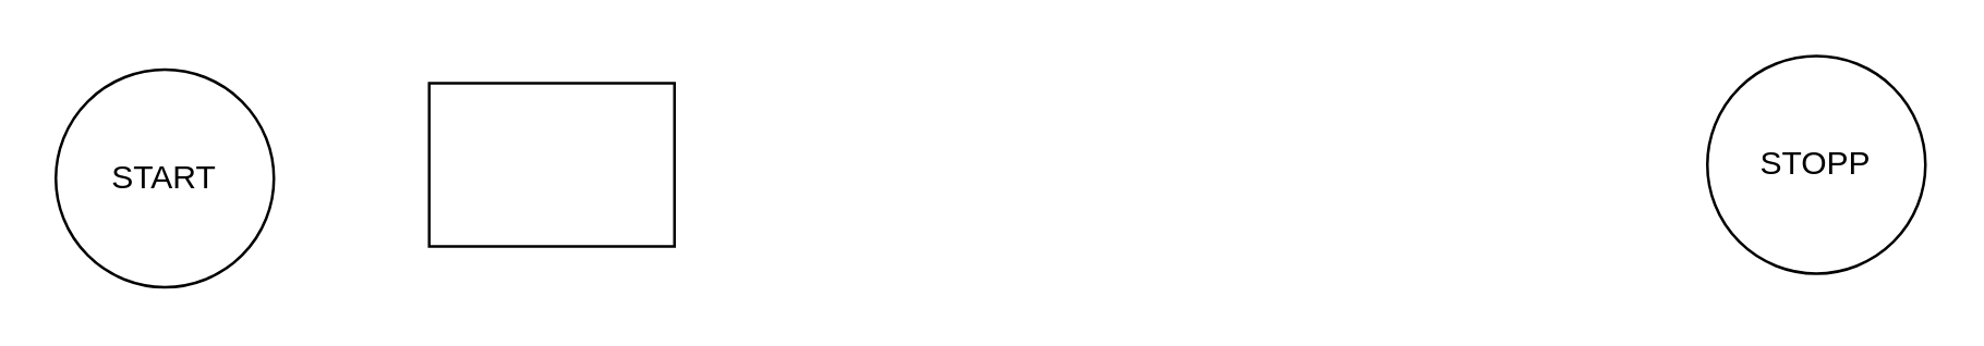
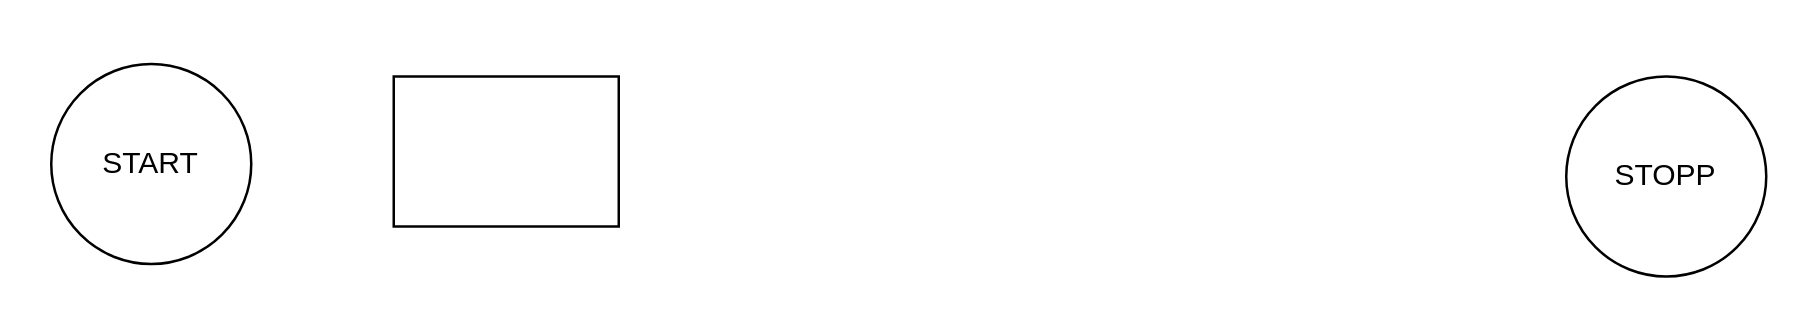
- <mxCell id="4" value="STOPP" style="ellipse;whiteSpace=wrap;html=1;aspect=fixed;" parent="1" vertex="1"><mxGeometry x="626" y="20" width="80" height="80" as="geometry" /></mxCell>
+ <mxCell id="4" value="STOPP" style="ellipse;whiteSpace=wrap;html=1;aspect=fixed;" parent="1" vertex="1"><mxGeometry x="626" y="30" width="80" height="80" as="geometry" /></mxCell>
